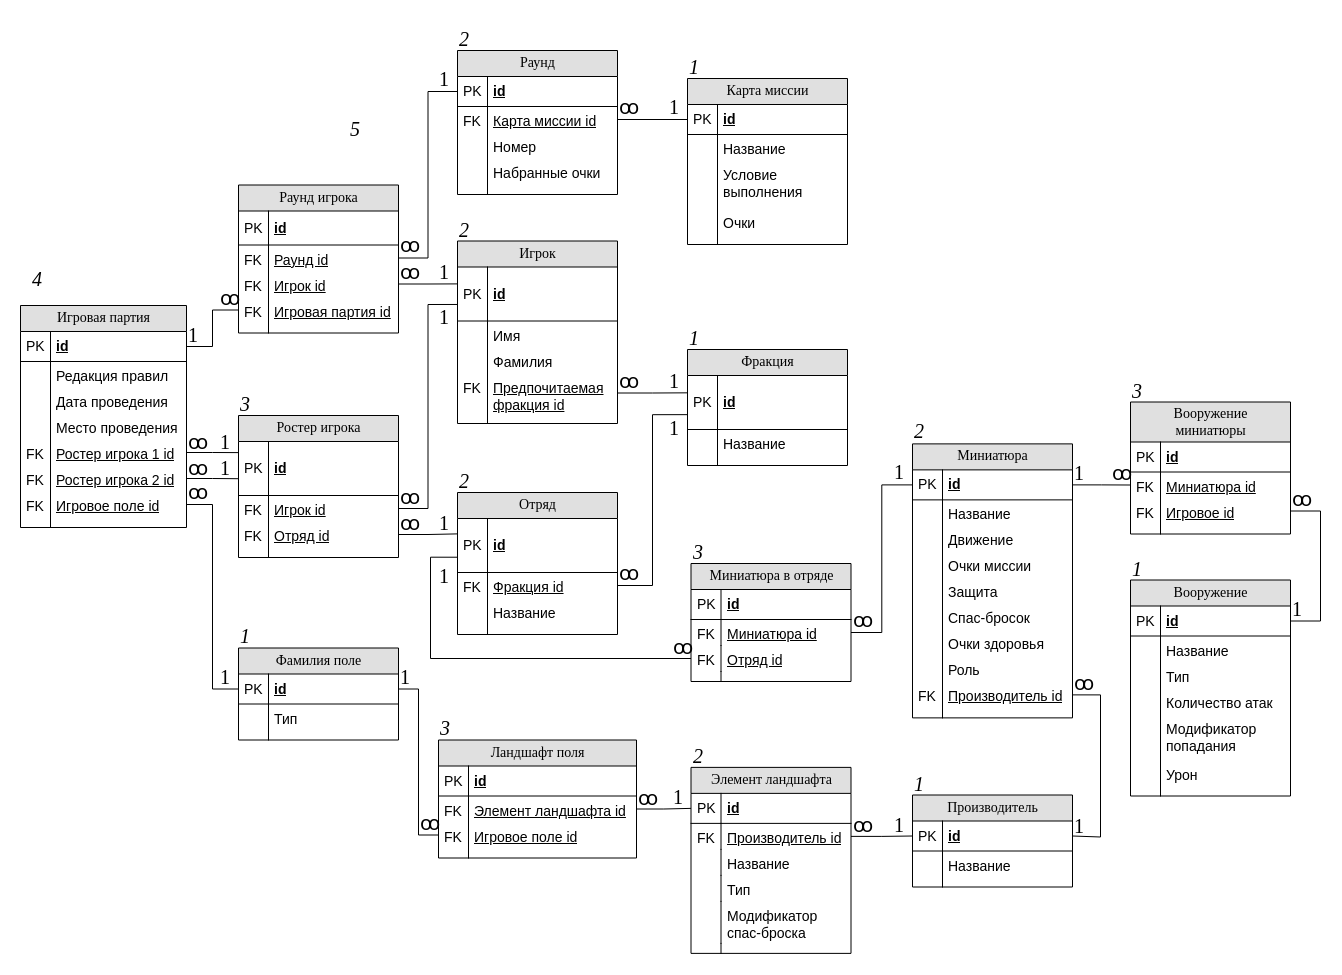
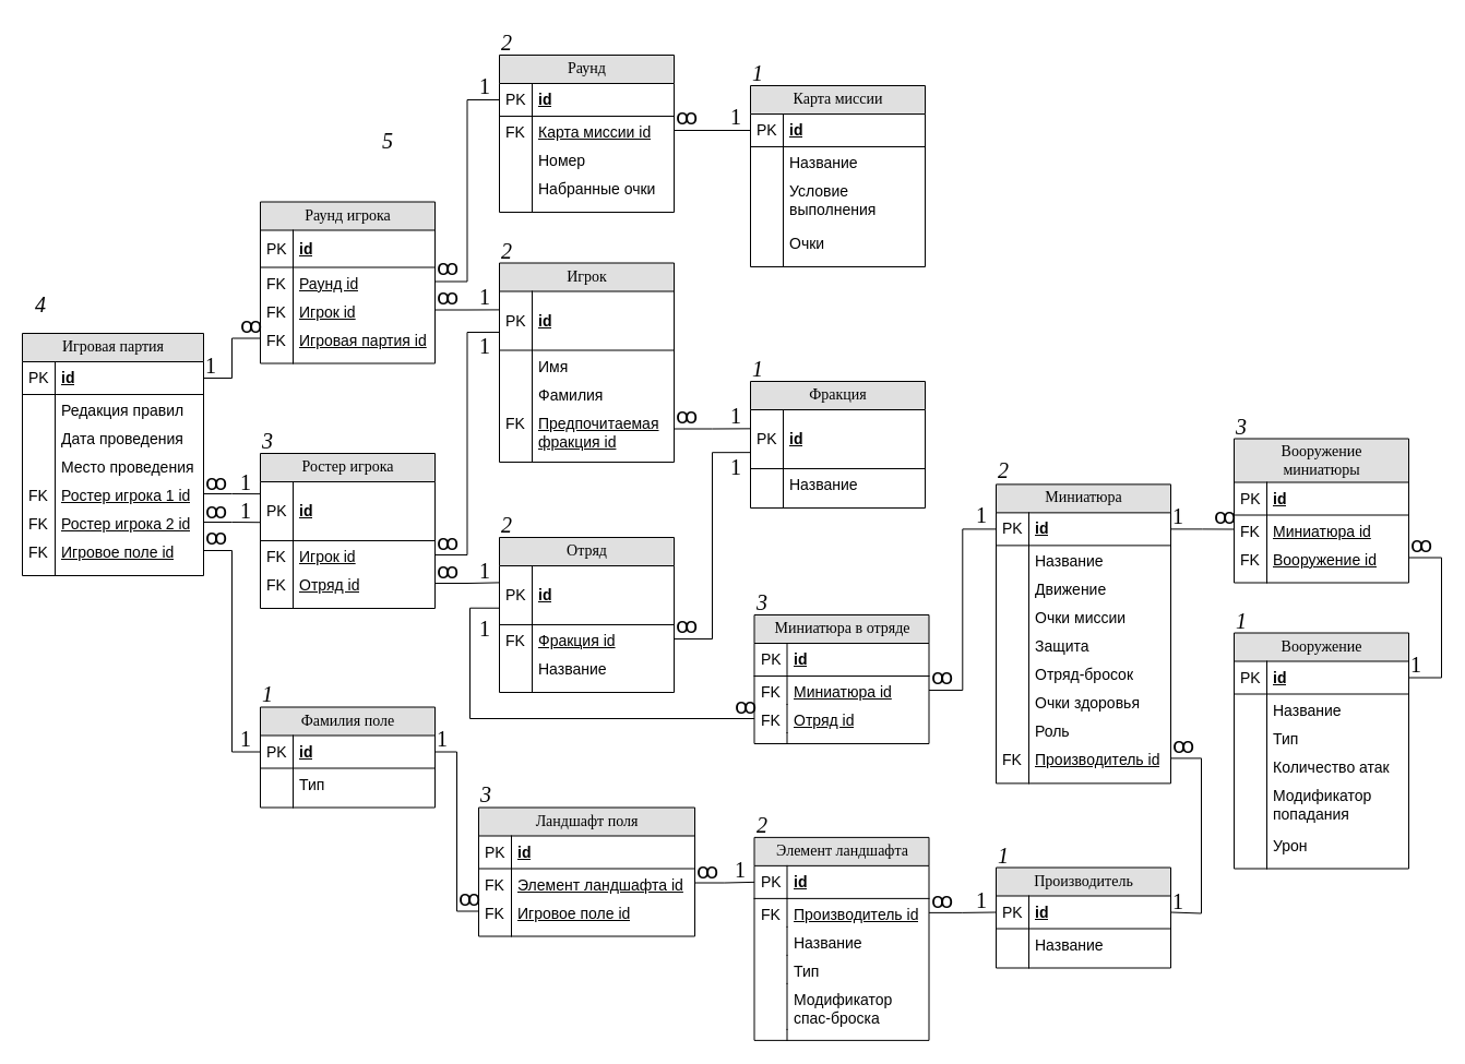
- <mxCell id="62" value="Игровое id" style="shape=partialRectangle;top=0;left=0;right=0;bottom=0;html=1;align=left;verticalAlign=top;fillColor=none;spacingLeft=34;spacingRight=4;whiteSpace=wrap;overflow=hidden;rotatable=0;points=[[0,0.5],[1,0.5]];portConstraint=eastwest;dropTarget=0;fontStyle=4;fontSize=14;" parent="57" vertex="1"><mxGeometry y="96" width="160" height="26" as="geometry" /></mxCell>
+ <mxCell id="62" value="Вооружение id" style="shape=partialRectangle;top=0;left=0;right=0;bottom=0;html=1;align=left;verticalAlign=top;fillColor=none;spacingLeft=34;spacingRight=4;whiteSpace=wrap;overflow=hidden;rotatable=0;points=[[0,0.5],[1,0.5]];portConstraint=eastwest;dropTarget=0;fontStyle=4;fontSize=14;" parent="57" vertex="1"><mxGeometry y="96" width="160" height="26" as="geometry" /></mxCell>
- <mxCell id="145" value="Спас-бросок" style="shape=partialRectangle;top=0;left=0;right=0;bottom=0;html=1;align=left;verticalAlign=top;fillColor=none;spacingLeft=34;spacingRight=4;whiteSpace=wrap;overflow=hidden;rotatable=0;points=[[0,0.5],[1,0.5]];portConstraint=eastwest;dropTarget=0;fontStyle=0;fontSize=14;" parent="134" vertex="1"><mxGeometry y="160" width="160" height="26" as="geometry" /></mxCell>
+ <mxCell id="145" value="Отряд-бросок" style="shape=partialRectangle;top=0;left=0;right=0;bottom=0;html=1;align=left;verticalAlign=top;fillColor=none;spacingLeft=34;spacingRight=4;whiteSpace=wrap;overflow=hidden;rotatable=0;points=[[0,0.5],[1,0.5]];portConstraint=eastwest;dropTarget=0;fontStyle=0;fontSize=14;" parent="134" vertex="1"><mxGeometry y="160" width="160" height="26" as="geometry" /></mxCell>
